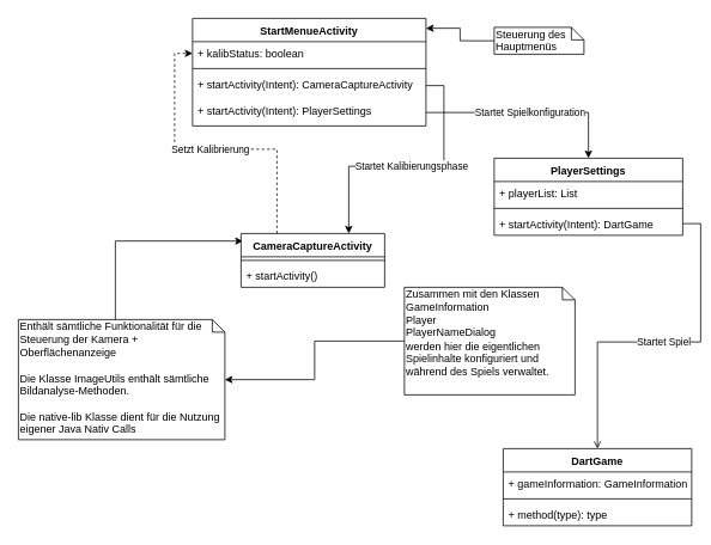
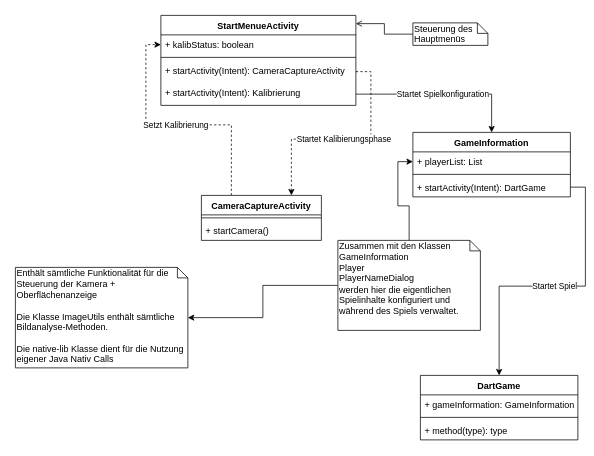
- <mxCell id="20" style="edgeStyle=orthogonalEdgeStyle;rounded=0;orthogonalLoop=1;jettySize=auto;html=1;entryX=1;entryY=0.092;entryDx=0;entryDy=0;entryPerimeter=0;" parent="1" source="21" target="6" edge="1"><mxGeometry relative="1" as="geometry" /></mxCell>
+ <mxCell id="20" style="edgeStyle=orthogonalEdgeStyle;rounded=0;orthogonalLoop=1;jettySize=auto;html=1;entryX=1;entryY=0.092;entryDx=0;entryDy=0;entryPerimeter=0;endArrow=open;" parent="1" source="21" target="6" edge="1"><mxGeometry relative="1" as="geometry" /></mxCell>
- <mxCell id="10" value="+ startActivity(Intent): PlayerSettings&#10;" style="text;strokeColor=none;fillColor=none;align=left;verticalAlign=top;spacingLeft=4;spacingRight=4;overflow=hidden;rotatable=0;points=[[0,0.5],[1,0.5]];portConstraint=eastwest;" parent="6" vertex="1"><mxGeometry y="90" width="260" height="30" as="geometry" /></mxCell>
+ <mxCell id="10" value="+ startActivity(Intent): Kalibrierung&#10;" style="text;strokeColor=none;fillColor=none;align=left;verticalAlign=top;spacingLeft=4;spacingRight=4;overflow=hidden;rotatable=0;points=[[0,0.5],[1,0.5]];portConstraint=eastwest;" parent="6" vertex="1"><mxGeometry y="90" width="260" height="30" as="geometry" /></mxCell>
- <mxCell id="15" value="Startet Kalibierungsphase" style="edgeStyle=orthogonalEdgeStyle;rounded=0;orthogonalLoop=1;jettySize=auto;html=1;entryX=0.75;entryY=0;entryDx=0;entryDy=0;" parent="1" source="9" target="12" edge="1"><mxGeometry relative="1" as="geometry" /></mxCell>
+ <mxCell id="15" value="Startet Kalibierungsphase" style="edgeStyle=orthogonalEdgeStyle;rounded=0;orthogonalLoop=1;jettySize=auto;html=1;entryX=0.75;entryY=0;entryDx=0;entryDy=0;dashed=1;" parent="1" source="9" target="12" edge="1"><mxGeometry relative="1" as="geometry" /></mxCell>
- <mxCell id="16" value="PlayerSettings" style="swimlane;fontStyle=1;align=center;verticalAlign=top;childLayout=stackLayout;horizontal=1;startSize=26;horizontalStack=0;resizeParent=1;resizeParentMax=0;resizeLast=0;collapsible=1;marginBottom=0;glass=0;" parent="1" vertex="1"><mxGeometry x="550" y="176" width="210" height="86" as="geometry" /></mxCell>
+ <mxCell id="16" value="GameInformation" style="swimlane;fontStyle=1;align=center;verticalAlign=top;childLayout=stackLayout;horizontal=1;startSize=26;horizontalStack=0;resizeParent=1;resizeParentMax=0;resizeLast=0;collapsible=1;marginBottom=0;glass=0;" parent="1" vertex="1"><mxGeometry x="550" y="176" width="210" height="86" as="geometry" /></mxCell>
+ <mxCell id="22" style="edgeStyle=orthogonalEdgeStyle;rounded=0;orthogonalLoop=1;jettySize=auto;html=1;entryX=0;entryY=0.5;entryDx=0;entryDy=0;" parent="1" source="24" target="17" edge="1"><mxGeometry relative="1" as="geometry" /></mxCell>
- <mxCell id="2" style="edgeStyle=orthogonalEdgeStyle;rounded=0;orthogonalLoop=1;jettySize=auto;html=1;entryX=0.013;entryY=0.14;entryDx=0;entryDy=0;entryPerimeter=0;exitX=0;exitY=0;exitDx=108;exitDy=0;exitPerimeter=0;" parent="1" source="3" target="12" edge="1"><mxGeometry relative="1" as="geometry"><Array as="points"><mxPoint x="128" y="268" /><mxPoint x="270" y="268" /></Array></mxGeometry></mxCell>
- <mxCell id="14" value="+ startActivity()" style="text;strokeColor=none;fillColor=none;align=left;verticalAlign=top;spacingLeft=4;spacingRight=4;overflow=hidden;rotatable=0;points=[[0,0.5],[1,0.5]];portConstraint=eastwest;" parent="12" vertex="1"><mxGeometry y="34" width="160" height="26" as="geometry" /></mxCell>
+ <mxCell id="14" value="+ startCamera()" style="text;strokeColor=none;fillColor=none;align=left;verticalAlign=top;spacingLeft=4;spacingRight=4;overflow=hidden;rotatable=0;points=[[0,0.5],[1,0.5]];portConstraint=eastwest;" parent="12" vertex="1"><mxGeometry y="34" width="160" height="26" as="geometry" /></mxCell>
- <mxCell id="5" value="Startet Spiel" style="edgeStyle=orthogonalEdgeStyle;rounded=0;orthogonalLoop=1;jettySize=auto;html=1;endArrow=open;" parent="1" source="19" target="25" edge="1"><mxGeometry relative="1" as="geometry" /></mxCell>
+ <mxCell id="5" value="Startet Spiel" style="edgeStyle=orthogonalEdgeStyle;rounded=0;orthogonalLoop=1;jettySize=auto;html=1;" parent="1" source="19" target="25" edge="1"><mxGeometry relative="1" as="geometry" /></mxCell>
